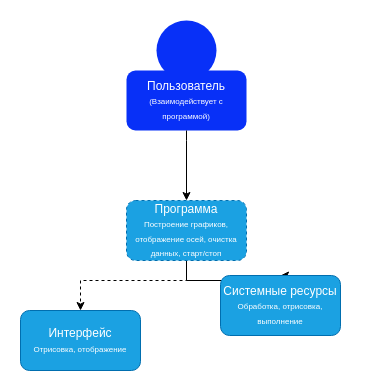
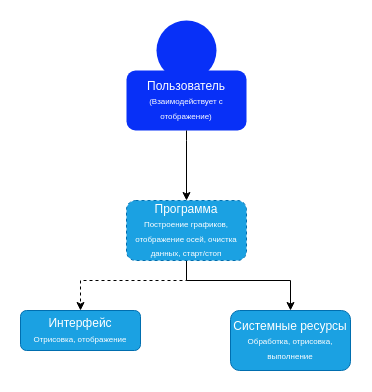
- <mxCell id="4" value="Пользователь&lt;div&gt;&lt;font style=&quot;font-size: 8px;&quot;&gt;(Взаимодействует с программой)&lt;/font&gt;&lt;/div&gt;" style="rounded=1;whiteSpace=wrap;html=1;fillColor=#0830f7;fontColor=#ffffff;strokeColor=none;" parent="2" vertex="1"><mxGeometry y="50" width="120" height="60" as="geometry" /></mxCell>
+ <mxCell id="4" value="Пользователь&lt;div&gt;&lt;font style=&quot;font-size: 8px;&quot;&gt;(Взаимодействует с отображение)&lt;/font&gt;&lt;/div&gt;" style="rounded=1;whiteSpace=wrap;html=1;fillColor=#0830f7;fontColor=#ffffff;strokeColor=none;" parent="2" vertex="1"><mxGeometry y="50" width="120" height="60" as="geometry" /></mxCell>
- <mxCell id="10" value="Системные ресурсы&lt;div&gt;&lt;span style=&quot;font-size: 8px;&quot;&gt;Обработка, отрисовка, выполнение&lt;/span&gt;&lt;/div&gt;" style="rounded=1;whiteSpace=wrap;html=1;fillColor=#1ba1e2;fontColor=#ffffff;strokeColor=#006EAF;" parent="1" vertex="1"><mxGeometry x="220" y="275" width="120" height="60" as="geometry" /></mxCell>
+ <mxCell id="10" value="Системные ресурсы&lt;div&gt;&lt;span style=&quot;font-size: 8px;&quot;&gt;Обработка, отрисовка, выполнение&lt;/span&gt;&lt;/div&gt;" style="rounded=1;whiteSpace=wrap;html=1;fillColor=#1ba1e2;fontColor=#ffffff;strokeColor=#006EAF;" parent="1" vertex="1"><mxGeometry x="230" y="310" width="120" height="60" as="geometry" /></mxCell>
- <mxCell id="9" value="Интерфейс&lt;div&gt;&lt;font style=&quot;font-size: 8px;&quot;&gt;Отрисовка, отображение&lt;/font&gt;&lt;/div&gt;" style="rounded=1;whiteSpace=wrap;html=1;fillColor=#1ba1e2;fontColor=#ffffff;strokeColor=#006EAF;" parent="1" vertex="1"><mxGeometry x="20" y="310" width="120" height="60" as="geometry" /></mxCell>
+ <mxCell id="9" value="Интерфейс&lt;div&gt;&lt;font style=&quot;font-size: 8px;&quot;&gt;Отрисовка, отображение&lt;/font&gt;&lt;/div&gt;" style="rounded=1;whiteSpace=wrap;html=1;fillColor=#1ba1e2;fontColor=#ffffff;strokeColor=#006EAF;" parent="1" vertex="1"><mxGeometry x="20" y="310" width="120" height="40" as="geometry" /></mxCell>
